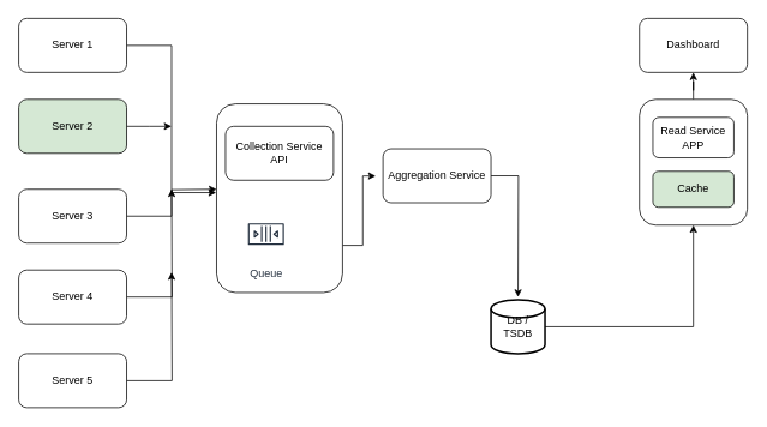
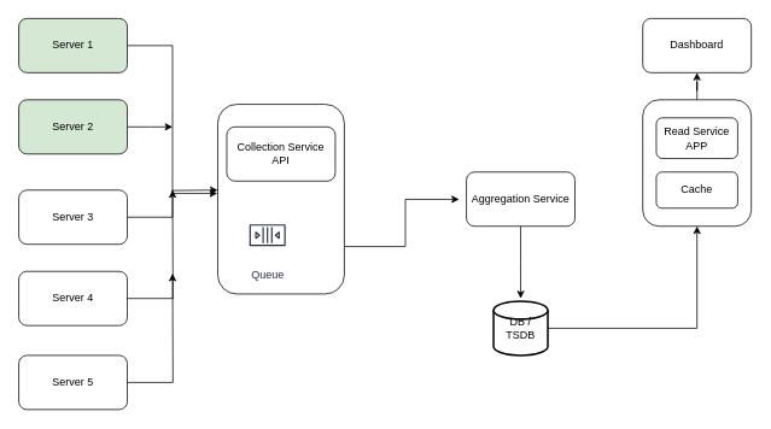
- <mxCell id="24" value="Server 1" style="rounded=1;whiteSpace=wrap;html=1;" parent="1" vertex="1"><mxGeometry x="20" y="20" width="120" height="60" as="geometry" /></mxCell>
+ <mxCell id="24" value="Server 1" style="rounded=1;whiteSpace=wrap;html=1;fillColor=#d5e8d4;" parent="1" vertex="1"><mxGeometry x="20" y="20" width="120" height="60" as="geometry" /></mxCell>
- <mxCell id="7" value="Aggregation Service" style="rounded=1;whiteSpace=wrap;html=1;" parent="1" vertex="1"><mxGeometry x="425" y="165" width="120" height="60" as="geometry" /></mxCell>
+ <mxCell id="7" value="Aggregation Service" style="rounded=1;whiteSpace=wrap;html=1;" parent="1" vertex="1"><mxGeometry x="515" y="190" width="120" height="60" as="geometry" /></mxCell>
- <mxCell id="15" value="Cache" style="rounded=1;whiteSpace=wrap;html=1;fillColor=#d5e8d4;" parent="1" vertex="1"><mxGeometry x="725" y="190" width="90" height="40" as="geometry" /></mxCell>
+ <mxCell id="15" value="Cache" style="rounded=1;whiteSpace=wrap;html=1;" parent="1" vertex="1"><mxGeometry x="725" y="190" width="90" height="40" as="geometry" /></mxCell>
